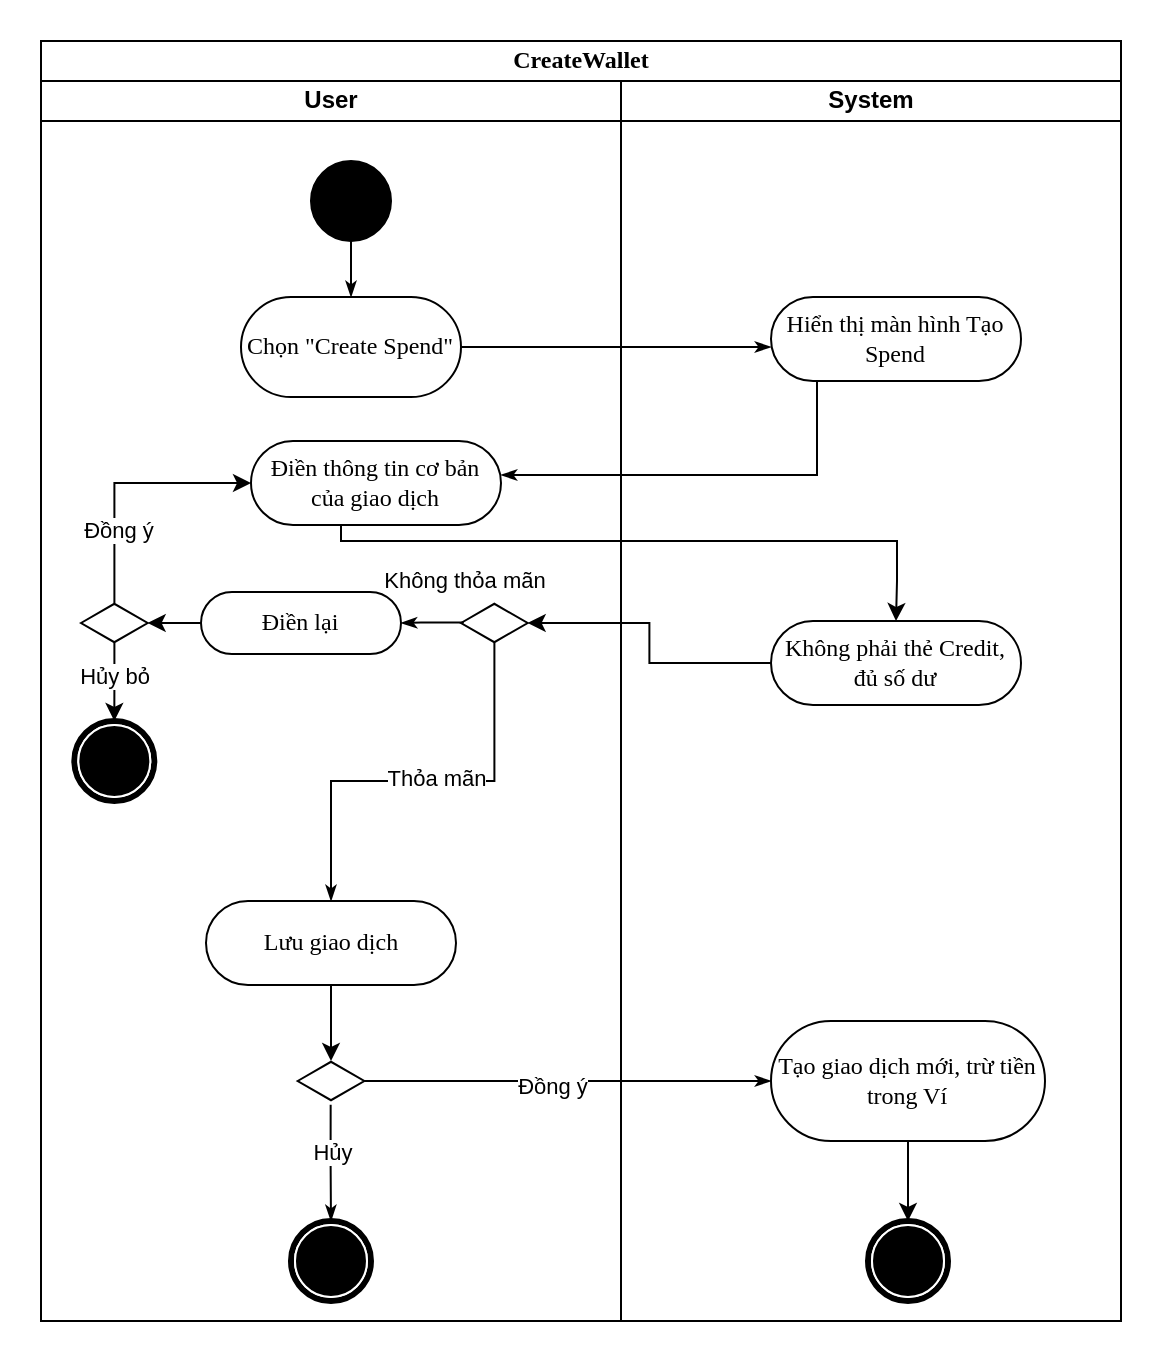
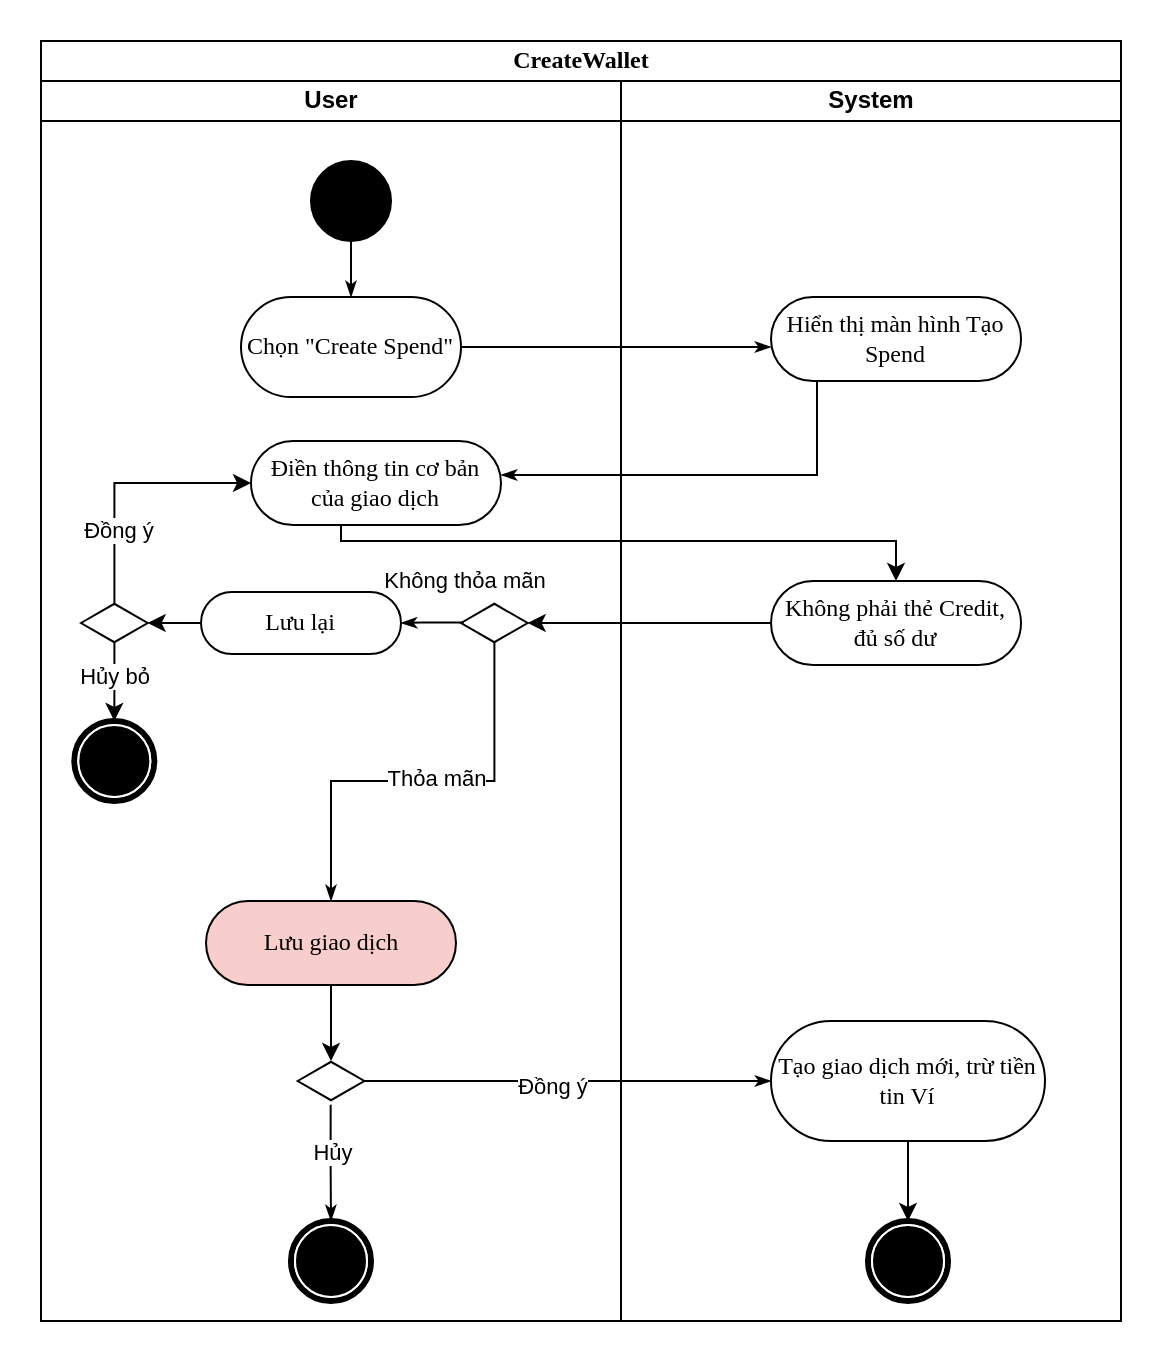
- <mxCell id="15" value="Điền lại" style="rounded=1;whiteSpace=wrap;html=1;shadow=0;comic=0;labelBackgroundColor=none;strokeWidth=1;fontFamily=Verdana;fontSize=12;align=center;arcSize=50;" vertex="1" parent="6"><mxGeometry x="80" y="255.5" width="100" height="31" as="geometry" /></mxCell>
+ <mxCell id="15" value="Lưu lại" style="rounded=1;whiteSpace=wrap;html=1;shadow=0;comic=0;labelBackgroundColor=none;strokeWidth=1;fontFamily=Verdana;fontSize=12;align=center;arcSize=50;" vertex="1" parent="6"><mxGeometry x="80" y="255.5" width="100" height="31" as="geometry" /></mxCell>
- <mxCell id="24" value="Không phải thẻ Credit, đủ số dư" style="rounded=1;whiteSpace=wrap;html=1;shadow=0;comic=0;labelBackgroundColor=none;strokeWidth=1;fontFamily=Verdana;fontSize=12;align=center;arcSize=50;" vertex="1" parent="22"><mxGeometry x="75" y="270" width="125" height="42" as="geometry" /></mxCell>
+ <mxCell id="24" value="Không phải thẻ Credit, đủ số dư" style="rounded=1;whiteSpace=wrap;html=1;shadow=0;comic=0;labelBackgroundColor=none;strokeWidth=1;fontFamily=Verdana;fontSize=12;align=center;arcSize=50;" vertex="1" parent="22"><mxGeometry x="75" y="250" width="125" height="42" as="geometry" /></mxCell>
- <mxCell id="29" value="Lưu giao dịch" style="rounded=1;whiteSpace=wrap;html=1;shadow=0;comic=0;labelBackgroundColor=none;strokeWidth=1;fontFamily=Verdana;fontSize=12;align=center;arcSize=50;" vertex="1" parent="22"><mxGeometry x="-207.5" y="410" width="125" height="42" as="geometry" /></mxCell>
+ <mxCell id="29" value="Lưu giao dịch" style="rounded=1;whiteSpace=wrap;html=1;shadow=0;comic=0;labelBackgroundColor=none;strokeWidth=1;fontFamily=Verdana;fontSize=12;align=center;arcSize=50;fillColor=#f8cecc;" vertex="1" parent="22"><mxGeometry x="-207.5" y="410" width="125" height="42" as="geometry" /></mxCell>
- <mxCell id="35" value="Tạo giao dịch mới, trừ tiền trong Ví" style="rounded=1;whiteSpace=wrap;html=1;shadow=0;comic=0;labelBackgroundColor=none;strokeWidth=1;fontFamily=Verdana;fontSize=12;align=center;arcSize=50;" vertex="1" parent="22"><mxGeometry x="75" y="470" width="137" height="60" as="geometry" /></mxCell>
+ <mxCell id="35" value="Tạo giao dịch mới, trừ tiền tin Ví" style="rounded=1;whiteSpace=wrap;html=1;shadow=0;comic=0;labelBackgroundColor=none;strokeWidth=1;fontFamily=Verdana;fontSize=12;align=center;arcSize=50;" vertex="1" parent="22"><mxGeometry x="75" y="470" width="137" height="60" as="geometry" /></mxCell>
